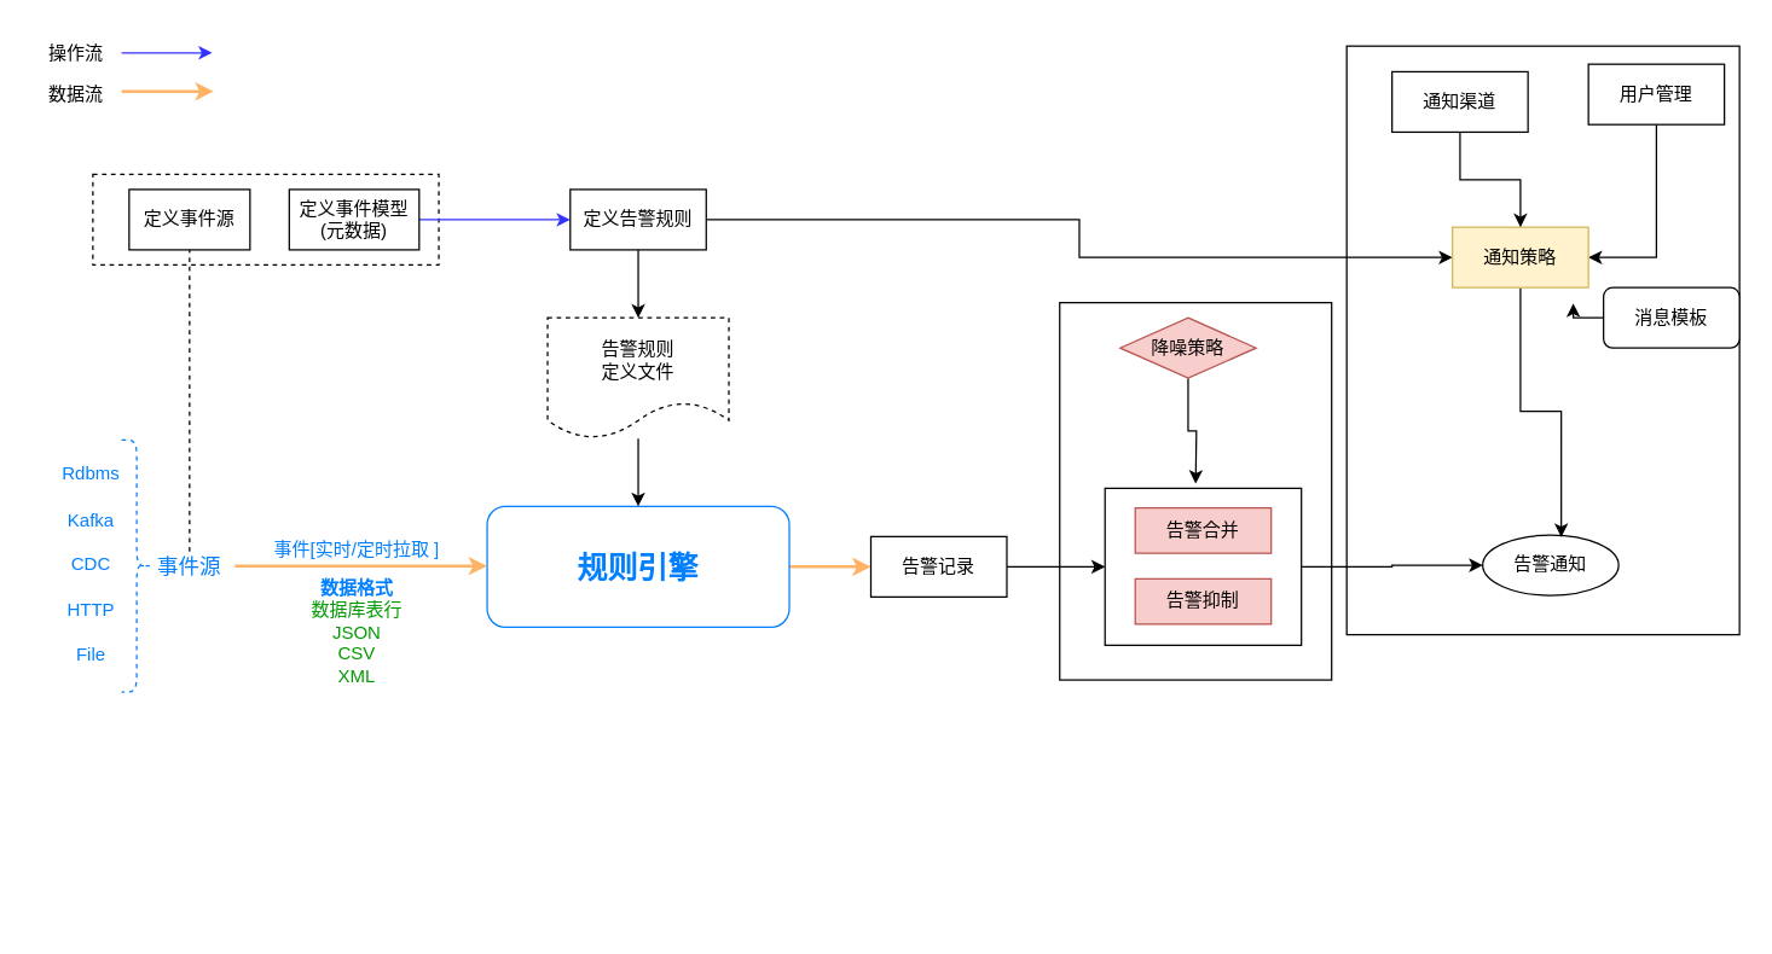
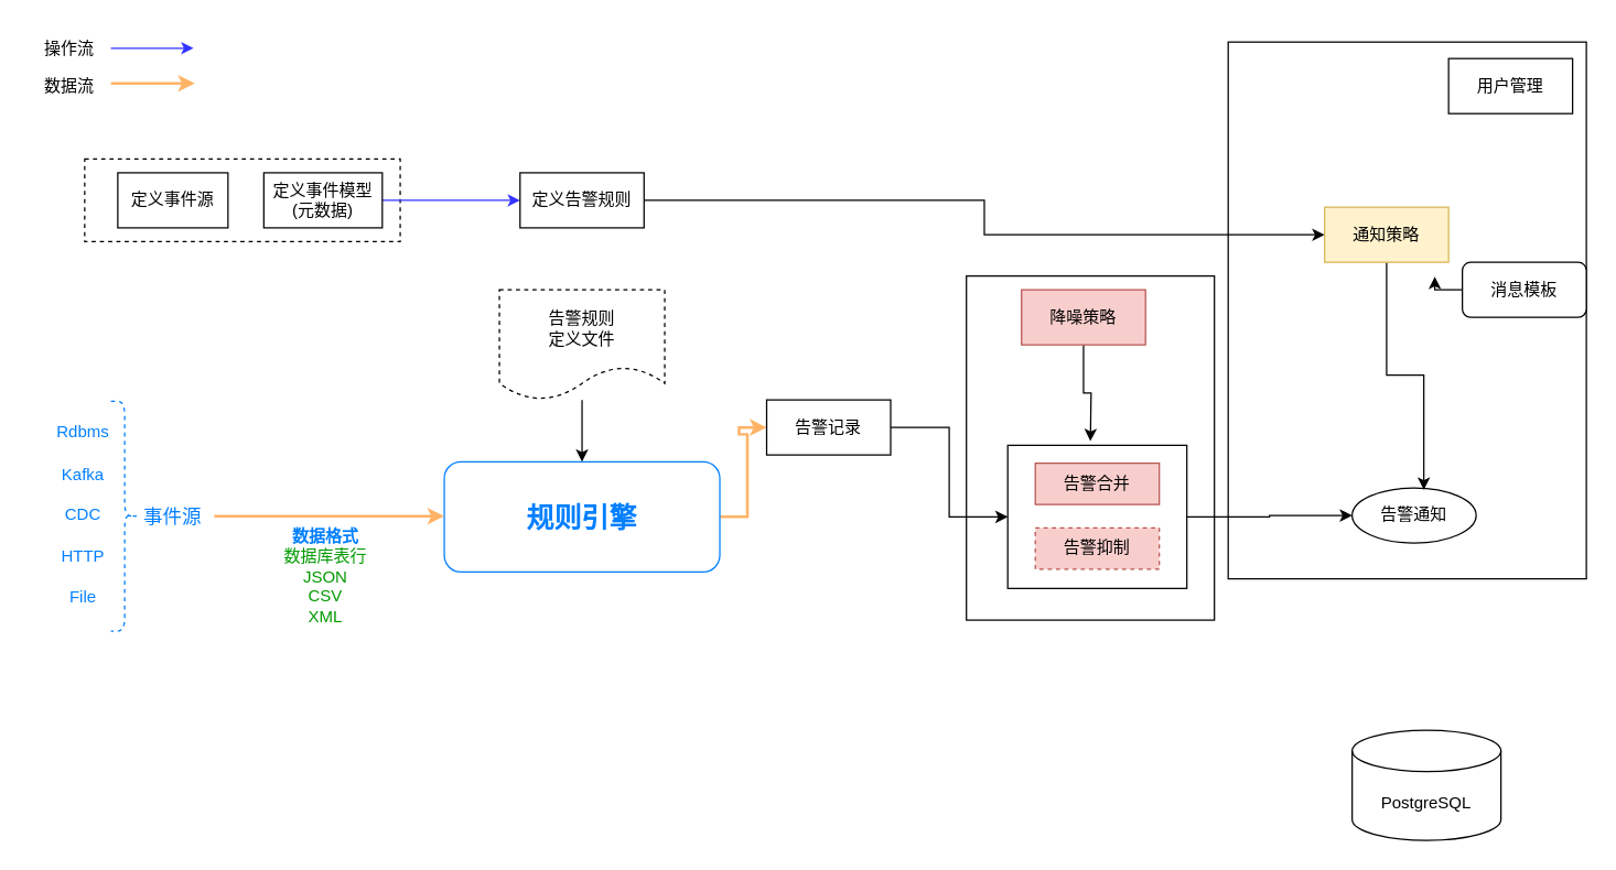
- <mxCell id="39" value="通知渠道" style="rounded=0;whiteSpace=wrap;html=1;" parent="1" vertex="1"><mxGeometry x="921" y="47" width="90" height="40" as="geometry" /></mxCell>
- <mxCell id="38" style="edgeStyle=orthogonalEdgeStyle;rounded=0;orthogonalLoop=1;jettySize=auto;html=1;entryX=0.5;entryY=0;entryDx=0;entryDy=0;" parent="1" source="39" target="37" edge="1"><mxGeometry relative="1" as="geometry" /></mxCell>
- <mxCell id="34" style="edgeStyle=orthogonalEdgeStyle;rounded=0;orthogonalLoop=1;jettySize=auto;html=1;entryX=1;entryY=0.5;entryDx=0;entryDy=0;" parent="1" source="35" target="37" edge="1"><mxGeometry relative="1" as="geometry" /></mxCell>
- <mxCell id="11" style="edgeStyle=orthogonalEdgeStyle;rounded=0;orthogonalLoop=1;jettySize=auto;html=1;entryX=0.5;entryY=0;entryDx=0;entryDy=0;" parent="1" source="12" target="14" edge="1"><mxGeometry relative="1" as="geometry" /></mxCell>
- <mxCell id="46" value="降噪策略" style="rhombus;whiteSpace=wrap;html=1;fillColor=#f8cecc;strokeColor=#b85450;" vertex="1" parent="1"><mxGeometry x="741" y="210" width="90" height="40" as="geometry" /></mxCell>
+ <mxCell id="46" value="降噪策略" style="rounded=0;whiteSpace=wrap;html=1;fillColor=#f8cecc;strokeColor=#b85450;" vertex="1" parent="1"><mxGeometry x="741" y="210" width="90" height="40" as="geometry" /></mxCell>
- <mxCell id="22" style="edgeStyle=orthogonalEdgeStyle;rounded=0;orthogonalLoop=1;jettySize=auto;html=1;exitX=0.5;exitY=0;exitDx=0;exitDy=0;fontSize=14;fontColor=#007FFF;dashed=1;endArrow=none;endFill=0;" parent="1" source="23" target="7" edge="1"><mxGeometry relative="1" as="geometry" /></mxCell>
- <mxCell id="24" value="事件[实时/定时拉取 ]" style="text;strokeColor=none;align=center;fillColor=none;html=1;verticalAlign=middle;whiteSpace=wrap;rounded=0;fontSize=12;fontColor=#007FFF;" parent="1" vertex="1"><mxGeometry x="171" y="354" width="130" height="20" as="geometry" /></mxCell>
- <mxCell id="27" value="告警记录" style="rounded=0;whiteSpace=wrap;html=1;" parent="1" vertex="1"><mxGeometry x="576" y="355" width="90" height="40" as="geometry" /></mxCell>
+ <mxCell id="27" value="告警记录" style="rounded=0;whiteSpace=wrap;html=1;" parent="1" vertex="1"><mxGeometry x="556" y="290" width="90" height="40" as="geometry" /></mxCell>
- <mxCell id="43" value="告警抑制" style="rounded=0;whiteSpace=wrap;html=1;fillColor=#f8cecc;strokeColor=#b85450;" vertex="1" parent="1"><mxGeometry x="751" y="383" width="90" height="30" as="geometry" /></mxCell>
+ <mxCell id="43" value="告警抑制" style="rounded=0;whiteSpace=wrap;html=1;fillColor=#f8cecc;strokeColor=#b85450;dashed=1;" vertex="1" parent="1"><mxGeometry x="751" y="383" width="90" height="30" as="geometry" /></mxCell>
+ <mxCell id="29" value="PostgreSQL" style="shape=cylinder3;whiteSpace=wrap;html=1;boundedLbl=1;backgroundOutline=1;size=15;" parent="1" vertex="1"><mxGeometry x="981" y="530" width="108" height="80" as="geometry" /></mxCell>
